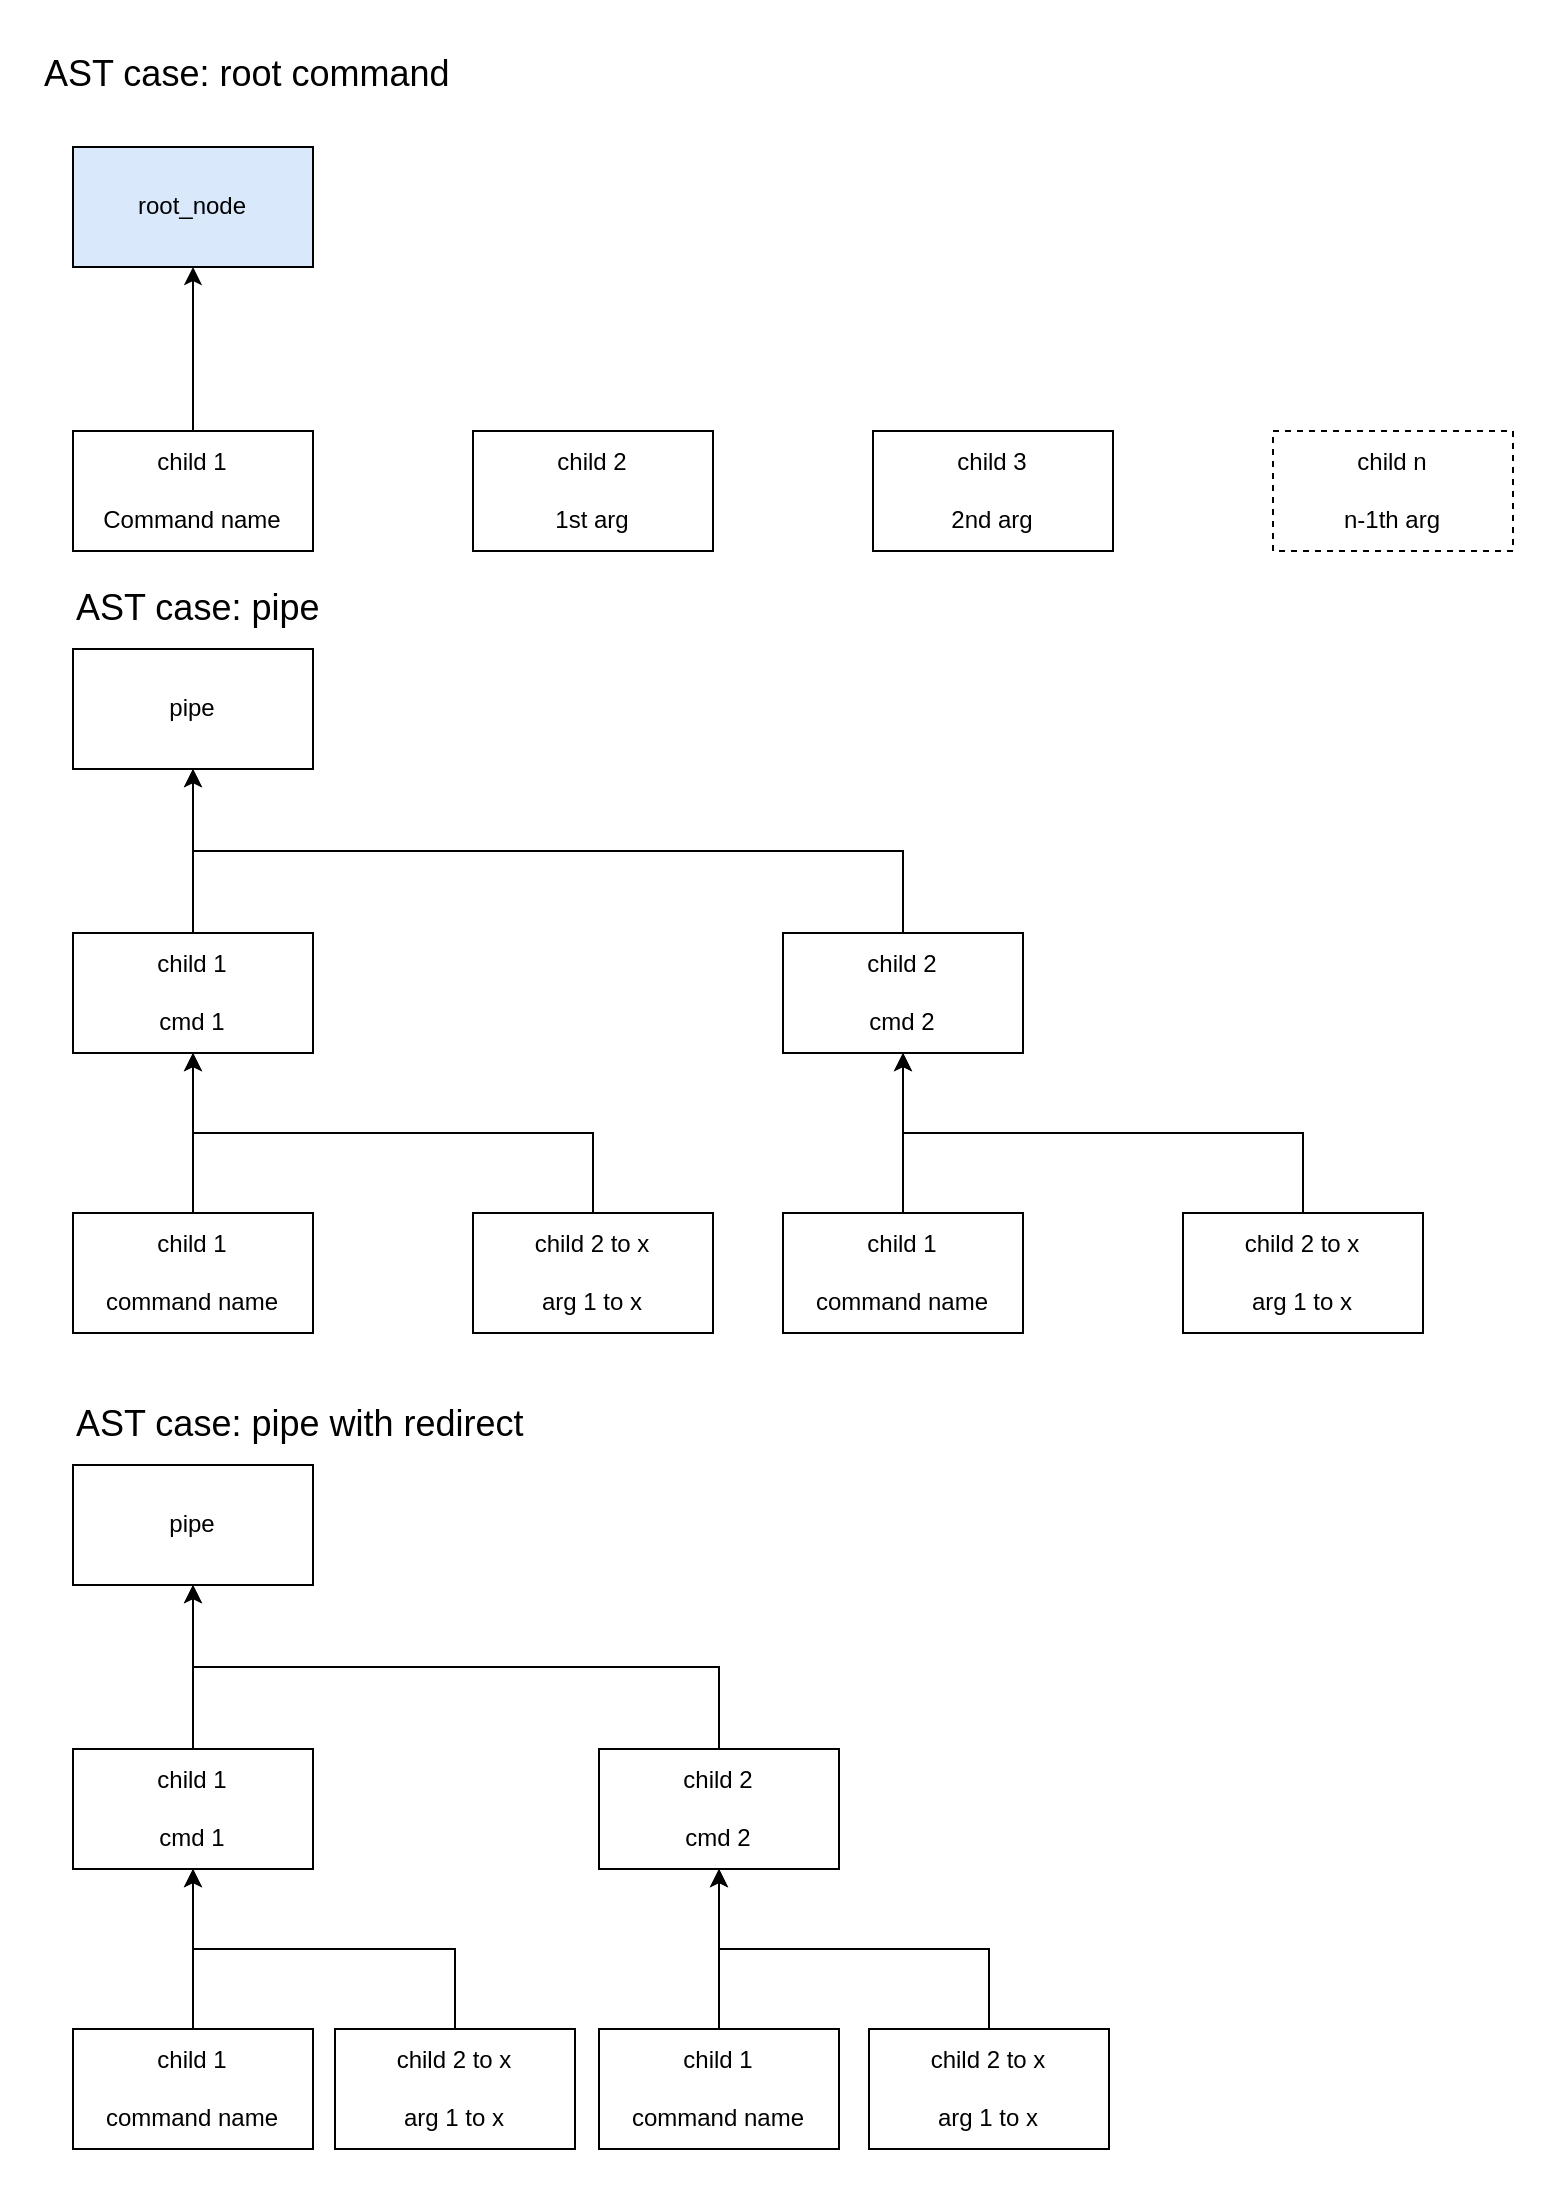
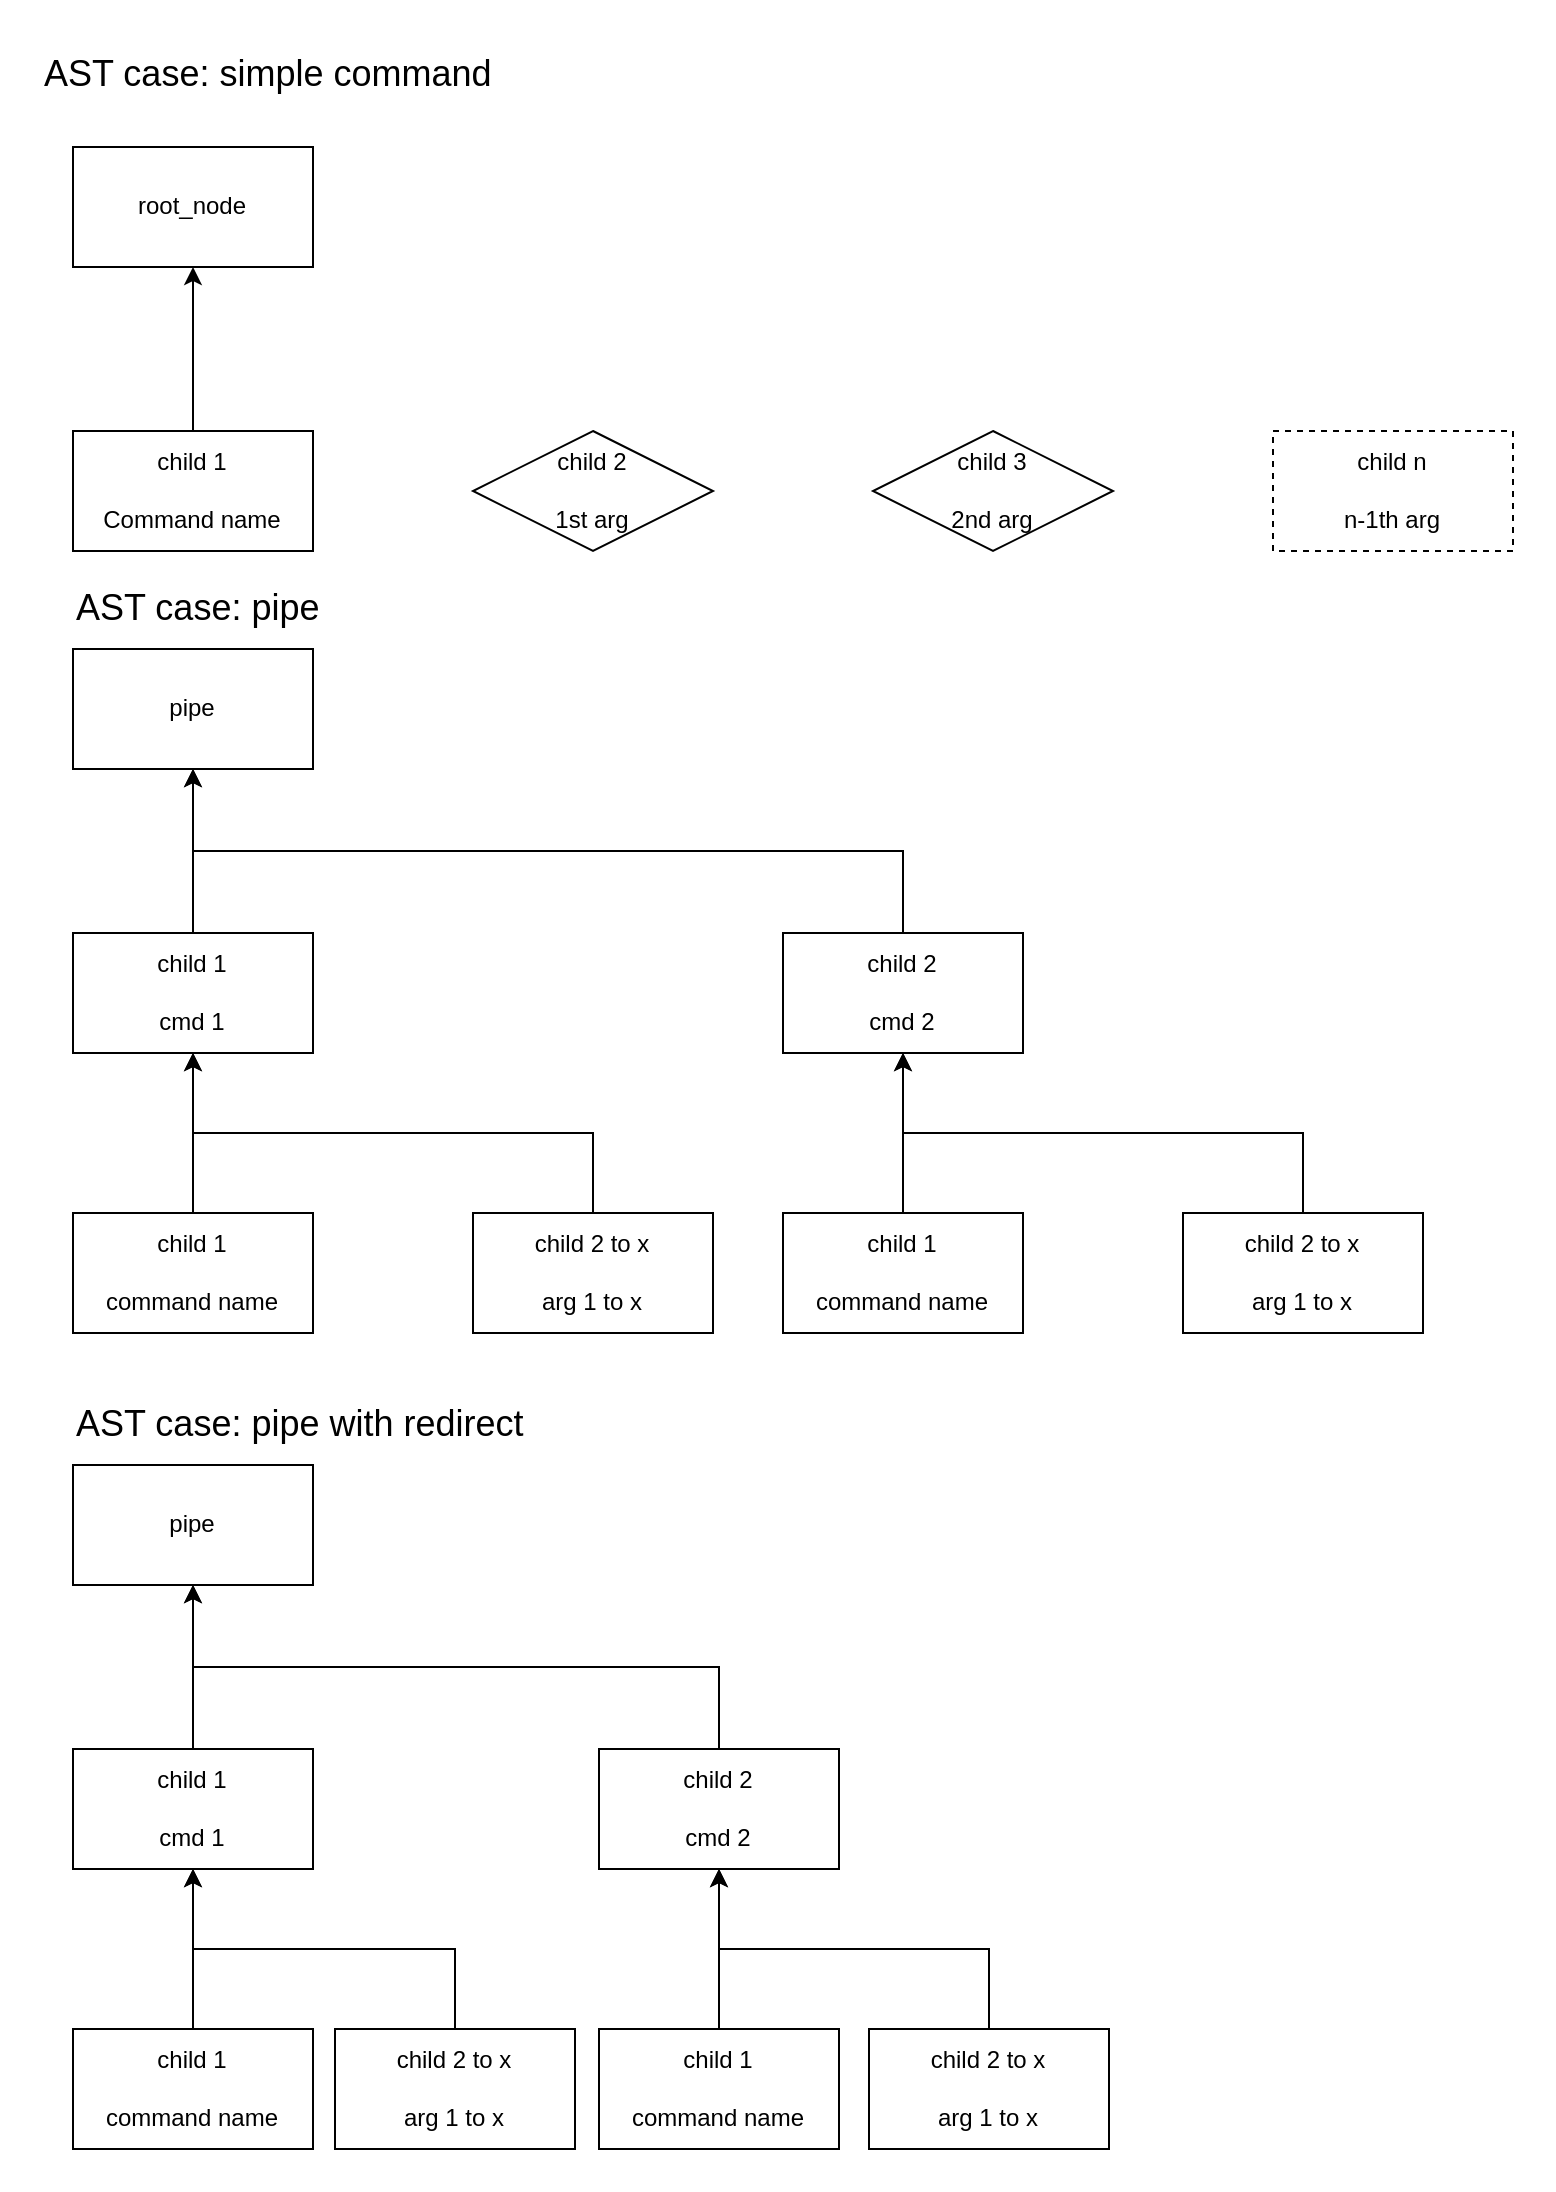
- <mxCell id="21" value="&lt;font style=&quot;font-size: 18px;&quot;&gt;AST case: root command&lt;/font&gt;" style="text;html=1;align=left;verticalAlign=middle;resizable=0;points=[];autosize=1;strokeColor=none;fillColor=none;" vertex="1" parent="1"><mxGeometry x="20" y="20" width="242" height="34" as="geometry" /></mxCell>
+ <mxCell id="21" value="&lt;font style=&quot;font-size: 18px;&quot;&gt;AST case: simple command&lt;/font&gt;" style="text;html=1;align=left;verticalAlign=middle;resizable=0;points=[];autosize=1;strokeColor=none;fillColor=none;" vertex="1" parent="1"><mxGeometry x="20" y="20" width="242" height="34" as="geometry" /></mxCell>
- <mxCell id="4" value="root_node" style="rounded=0;whiteSpace=wrap;html=1;fillColor=#dae8fc;" vertex="1" parent="1"><mxGeometry x="36" y="73" width="120" height="60" as="geometry" /></mxCell>
+ <mxCell id="4" value="root_node" style="rounded=0;whiteSpace=wrap;html=1;" vertex="1" parent="1"><mxGeometry x="36" y="73" width="120" height="60" as="geometry" /></mxCell>
- <mxCell id="7" value="child 2&lt;div&gt;&lt;br&gt;&lt;/div&gt;&lt;div&gt;1st arg&lt;/div&gt;" style="rounded=0;whiteSpace=wrap;html=1;" vertex="1" parent="1"><mxGeometry x="236" y="215" width="120" height="60" as="geometry" /></mxCell>
+ <mxCell id="7" value="child 2&lt;div&gt;&lt;br&gt;&lt;/div&gt;&lt;div&gt;1st arg&lt;/div&gt;" style="rhombus;whiteSpace=wrap;html=1;" vertex="1" parent="1"><mxGeometry x="236" y="215" width="120" height="60" as="geometry" /></mxCell>
- <mxCell id="8" value="child 3&lt;div&gt;&lt;br&gt;&lt;/div&gt;&lt;div&gt;2nd arg&lt;/div&gt;" style="whiteSpace=wrap;html=1;rounded=0;" vertex="1" parent="1"><mxGeometry x="436" y="215" width="120" height="60" as="geometry" /></mxCell>
+ <mxCell id="8" value="child 3&lt;div&gt;&lt;br&gt;&lt;/div&gt;&lt;div&gt;2nd arg&lt;/div&gt;" style="rhombus;whiteSpace=wrap;html=1;" vertex="1" parent="1"><mxGeometry x="436" y="215" width="120" height="60" as="geometry" /></mxCell>
